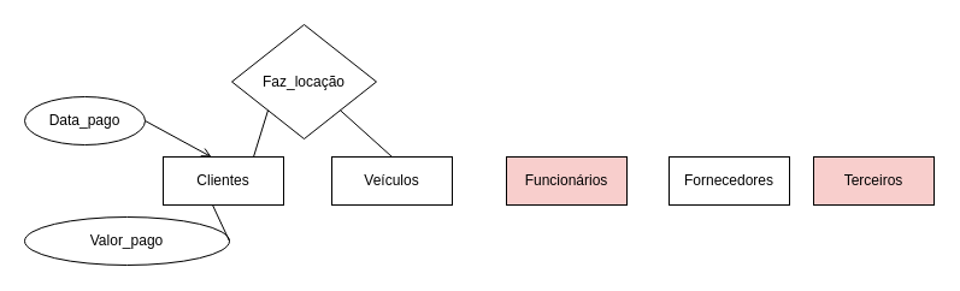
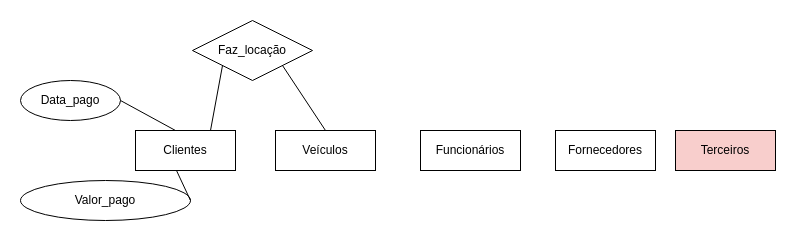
- <mxCell id="11" value="Faz_locação" style="shape=rhombus;perimeter=rhombusPerimeter;whiteSpace=wrap;html=1;align=center;" vertex="1" parent="1"><mxGeometry x="192" y="20" width="120" height="95" as="geometry" /></mxCell>
+ <mxCell id="11" value="Faz_locação" style="shape=rhombus;perimeter=rhombusPerimeter;whiteSpace=wrap;html=1;align=center;" vertex="1" parent="1"><mxGeometry x="192" y="20" width="120" height="60" as="geometry" /></mxCell>
- <mxCell id="9" value="" style="endArrow=open;html=1;rounded=0;entryX=0.4;entryY=0;entryDx=0;entryDy=0;entryPerimeter=0;exitX=1;exitY=0.5;exitDx=0;exitDy=0;" edge="1" parent="1" source="7" target="6"><mxGeometry relative="1" as="geometry"><mxPoint x="175" y="80" as="sourcePoint" /><mxPoint x="335" y="80" as="targetPoint" /></mxGeometry></mxCell>
+ <mxCell id="9" value="" style="endArrow=none;html=1;rounded=0;entryX=0.4;entryY=0;entryDx=0;entryDy=0;entryPerimeter=0;exitX=1;exitY=0.5;exitDx=0;exitDy=0;" edge="1" parent="1" source="7" target="6"><mxGeometry relative="1" as="geometry"><mxPoint x="175" y="80" as="sourcePoint" /><mxPoint x="335" y="80" as="targetPoint" /></mxGeometry></mxCell>
- <mxCell id="3" value="Funcionários" style="whiteSpace=wrap;html=1;align=center;fillColor=#f8cecc;" vertex="1" parent="1"><mxGeometry x="420" y="130" width="100" height="40" as="geometry" /></mxCell>
+ <mxCell id="3" value="Funcionários" style="whiteSpace=wrap;html=1;align=center;" vertex="1" parent="1"><mxGeometry x="420" y="130" width="100" height="40" as="geometry" /></mxCell>
